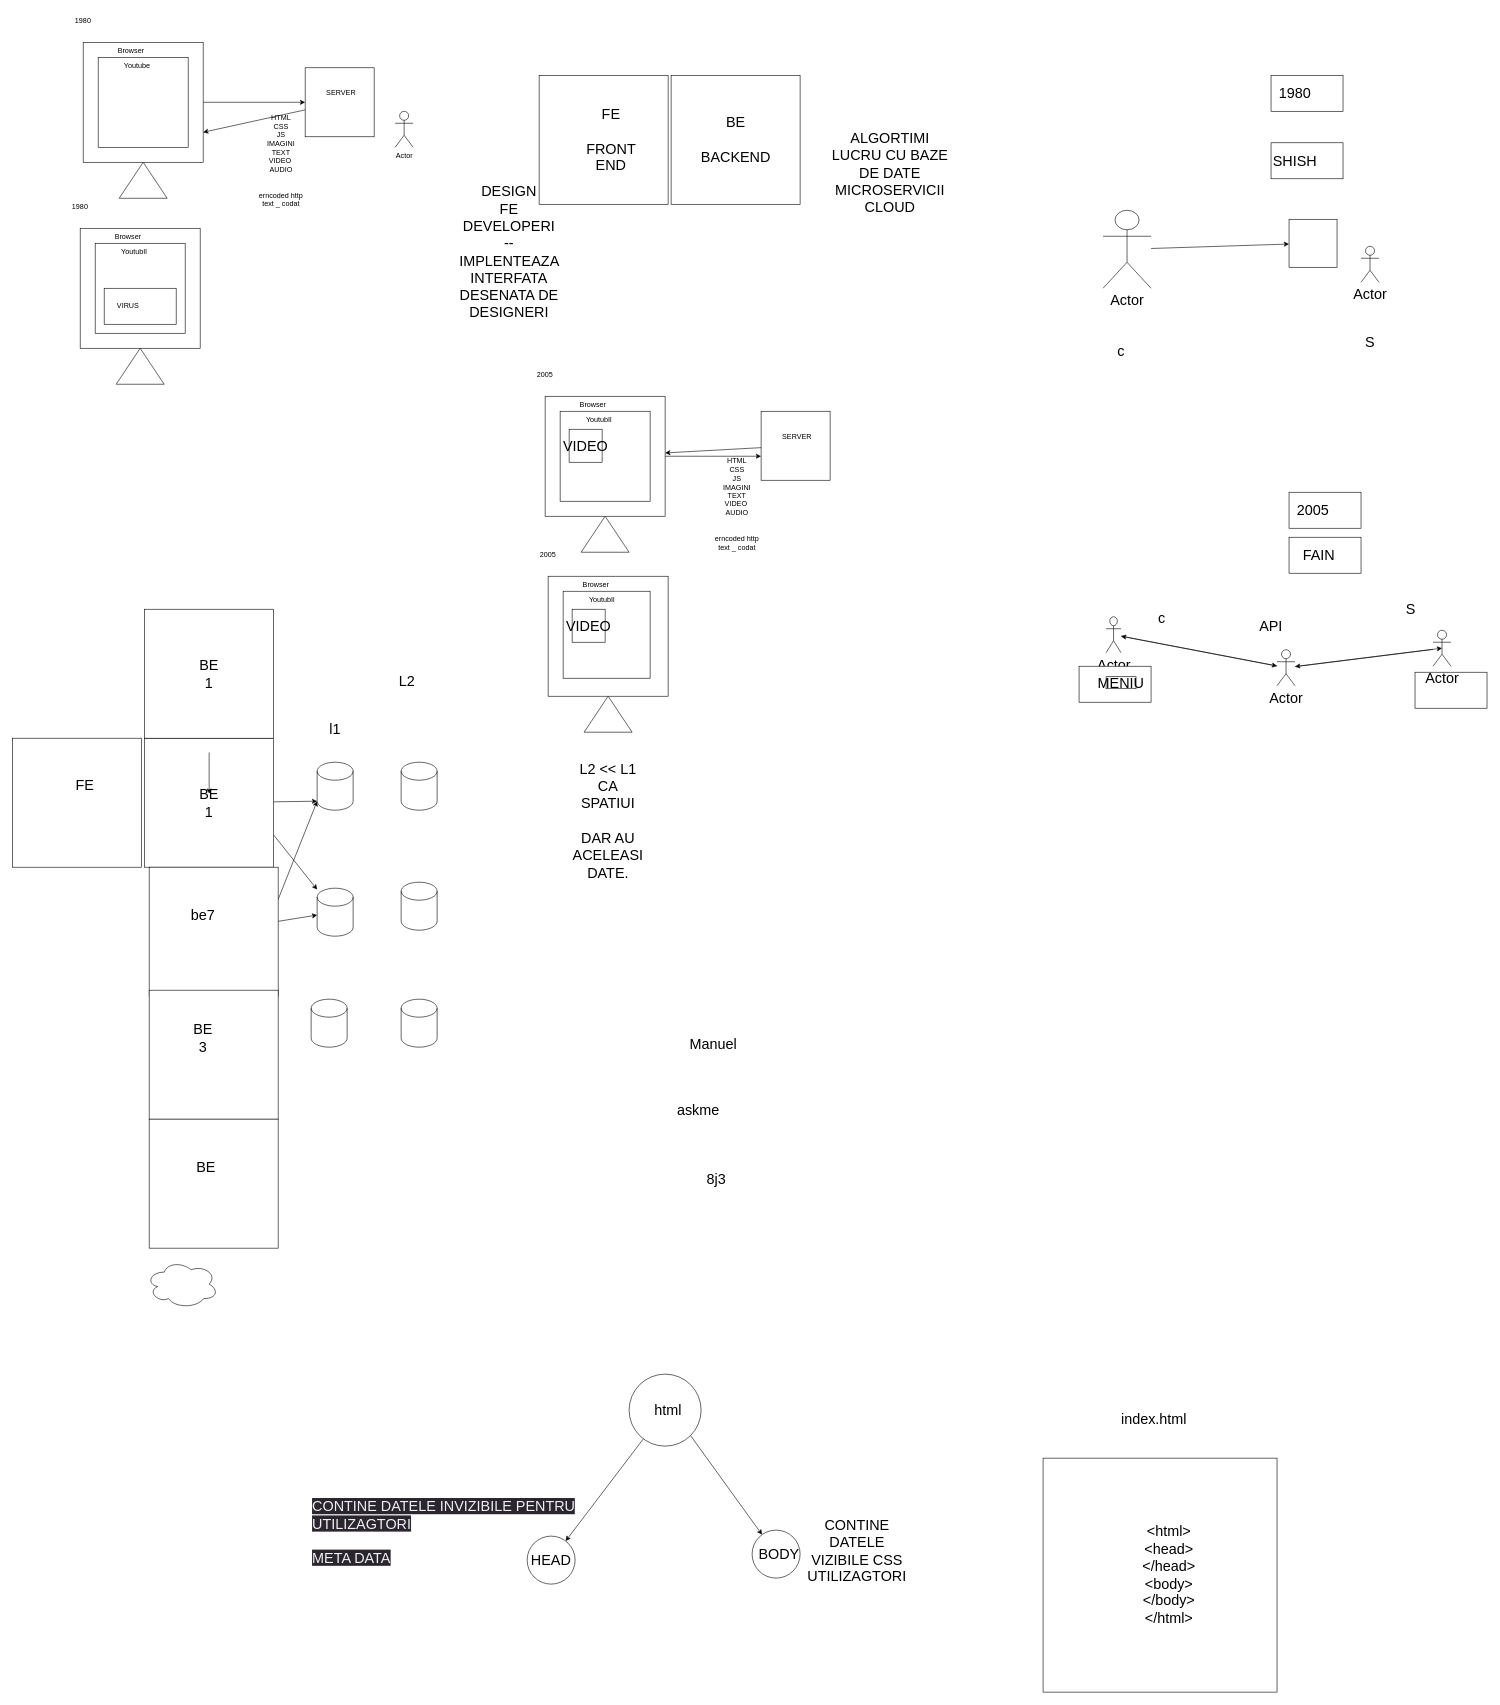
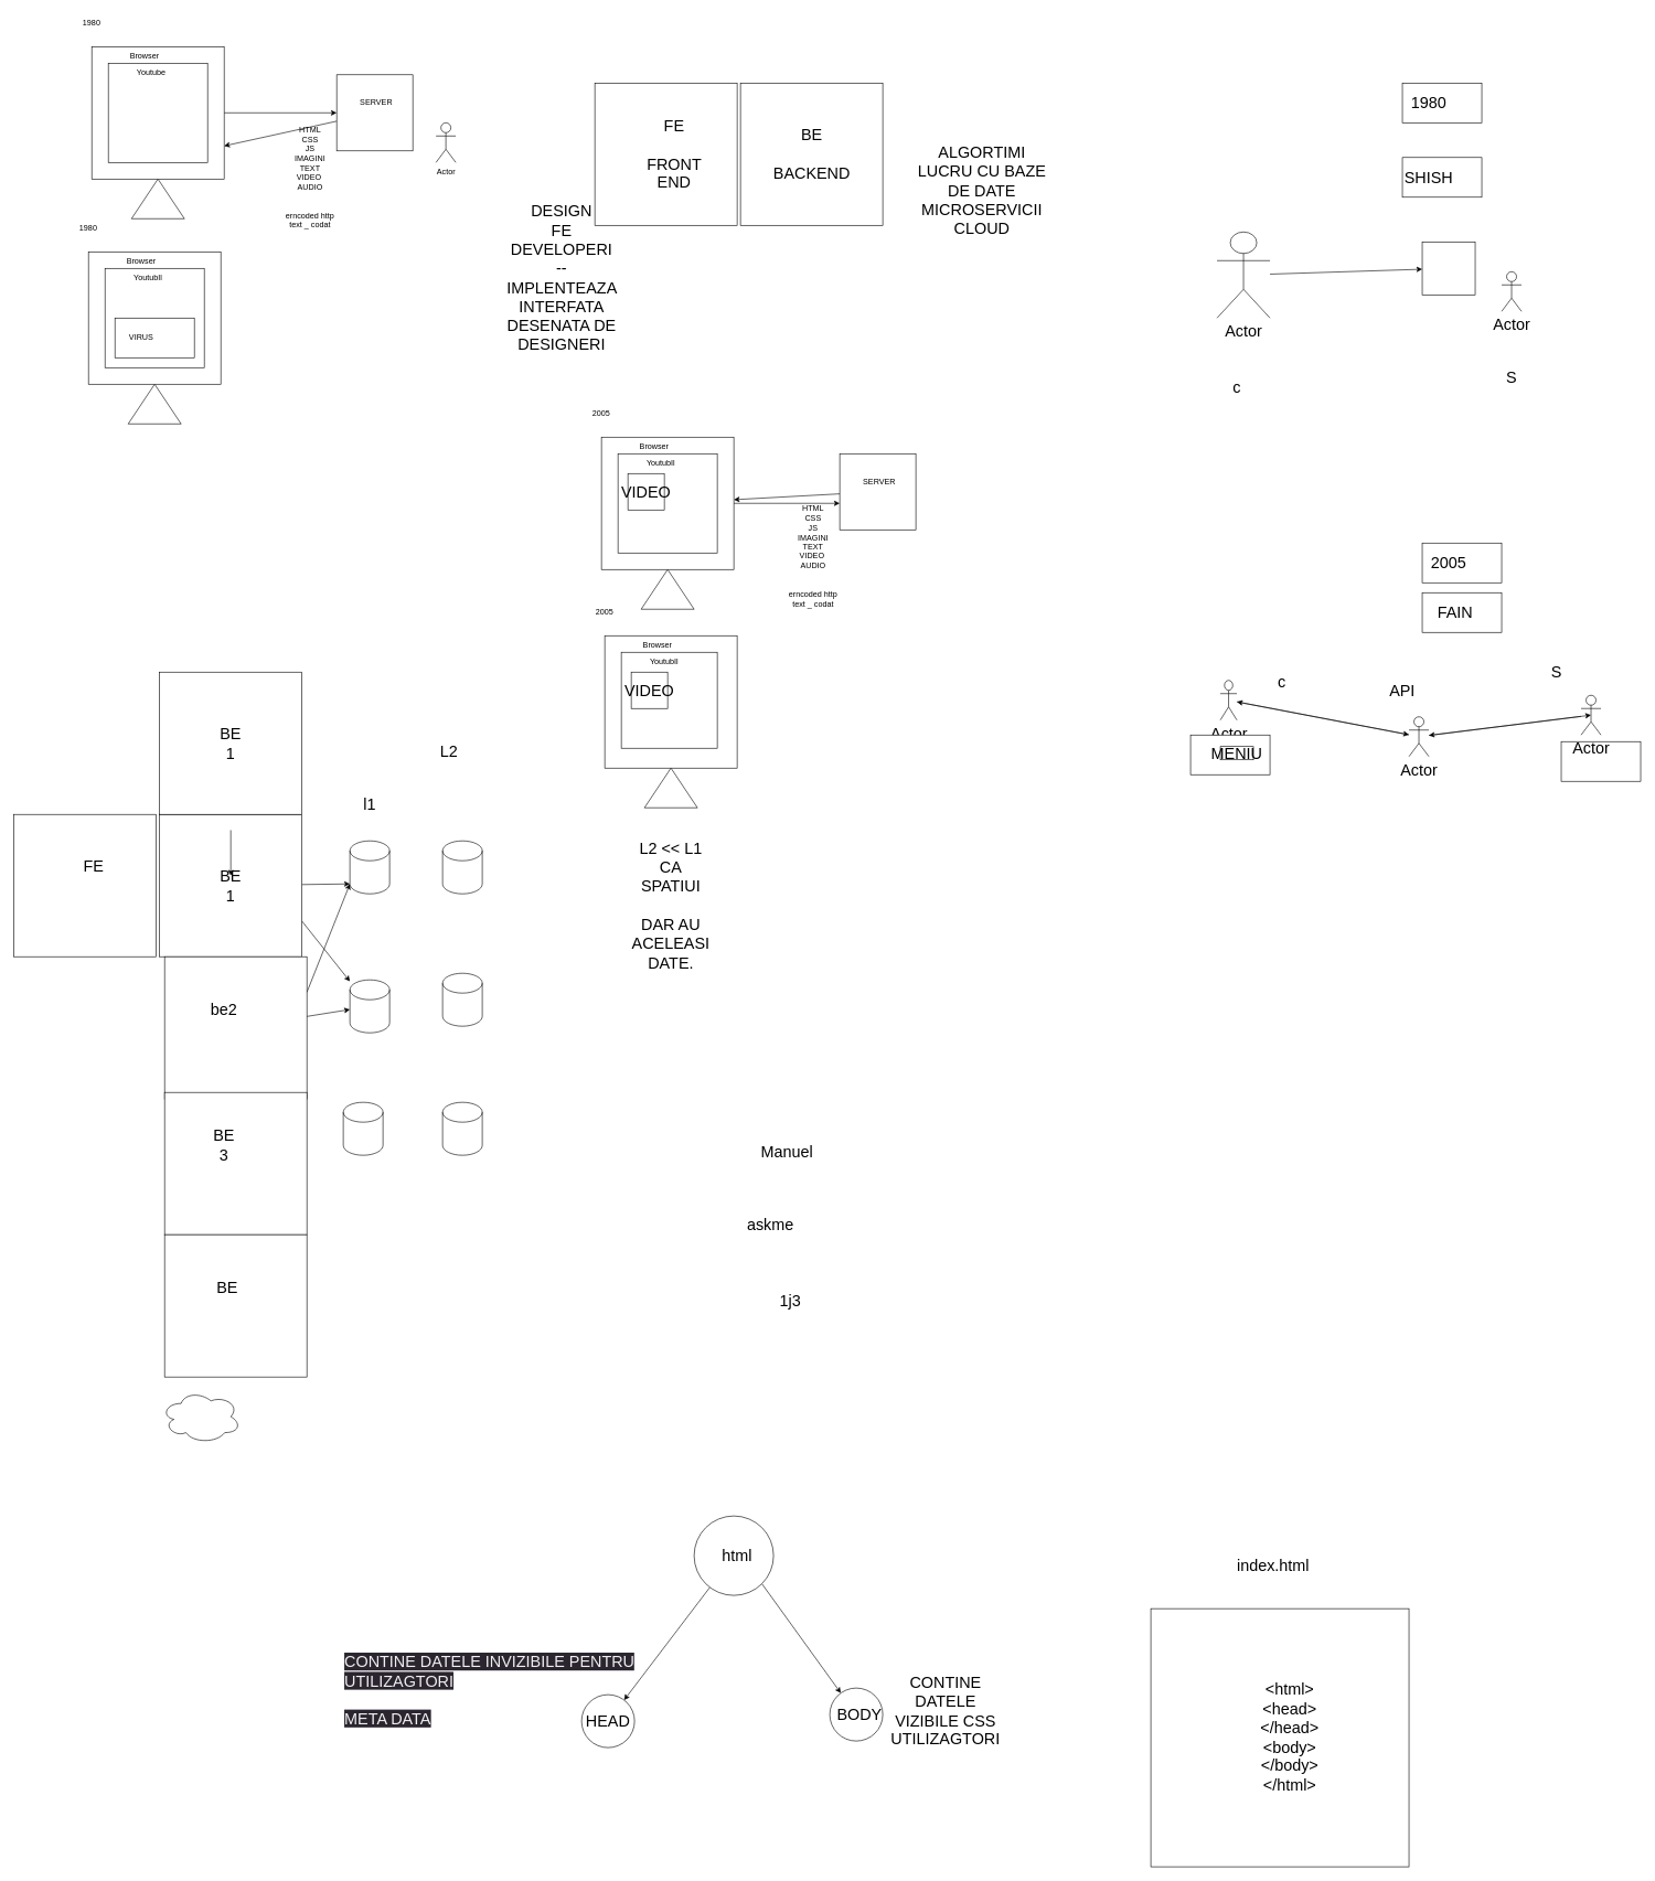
- <mxCell id="56" value="&lt;font style=&quot;font-size: 24px;&quot;&gt;be7&lt;br&gt;&lt;/font&gt;" style="text;html=1;strokeColor=none;fillColor=none;align=center;verticalAlign=middle;whiteSpace=wrap;rounded=0;" vertex="1" parent="1"><mxGeometry x="308" y="1510" width="60" height="30" as="geometry" /></mxCell>
+ <mxCell id="56" value="&lt;font style=&quot;font-size: 24px;&quot;&gt;be2&lt;br&gt;&lt;/font&gt;" style="text;html=1;strokeColor=none;fillColor=none;align=center;verticalAlign=middle;whiteSpace=wrap;rounded=0;" vertex="1" parent="1"><mxGeometry x="308" y="1510" width="60" height="30" as="geometry" /></mxCell>
- <mxCell id="76" value="8j3" style="text;html=1;align=center;verticalAlign=middle;resizable=0;points=[];autosize=1;strokeColor=none;fillColor=none;fontSize=24;" vertex="1" parent="1"><mxGeometry x="1163" y="1945" width="60" height="40" as="geometry" /></mxCell>
+ <mxCell id="76" value="1j3" style="text;html=1;align=center;verticalAlign=middle;resizable=0;points=[];autosize=1;strokeColor=none;fillColor=none;fontSize=24;" vertex="1" parent="1"><mxGeometry x="1163" y="1945" width="60" height="40" as="geometry" /></mxCell>
